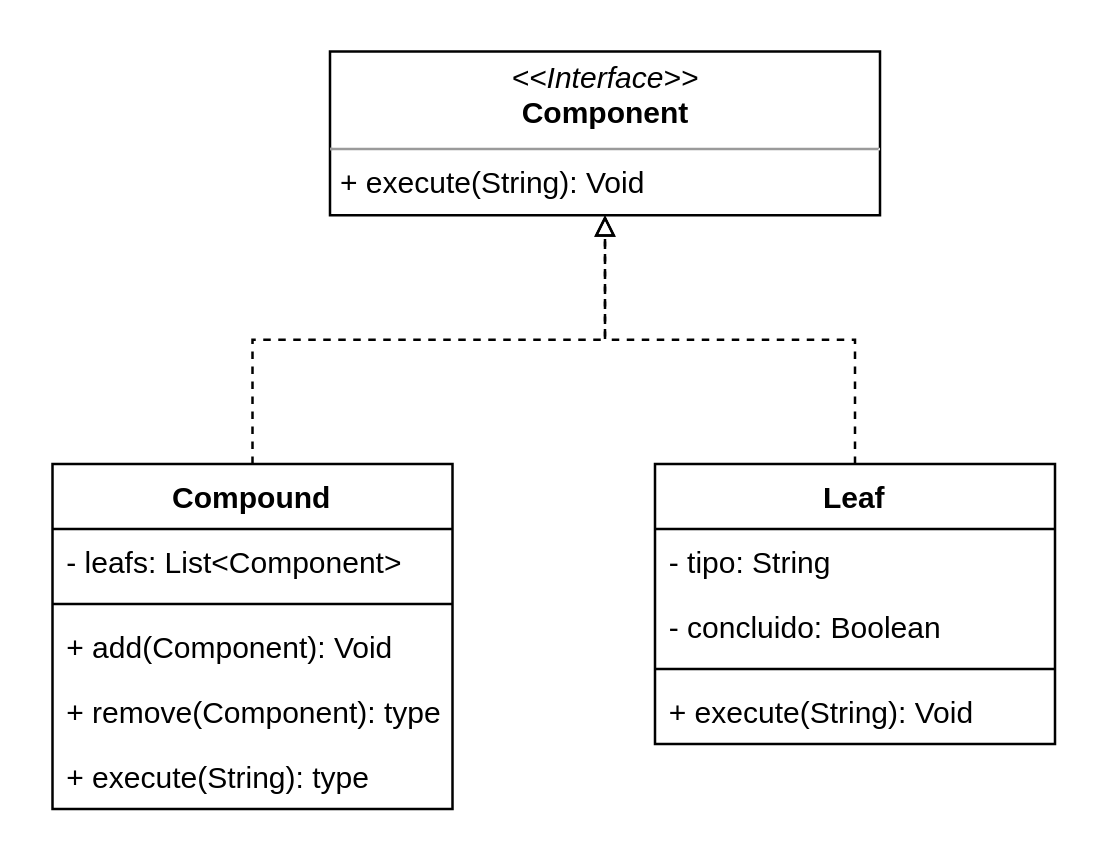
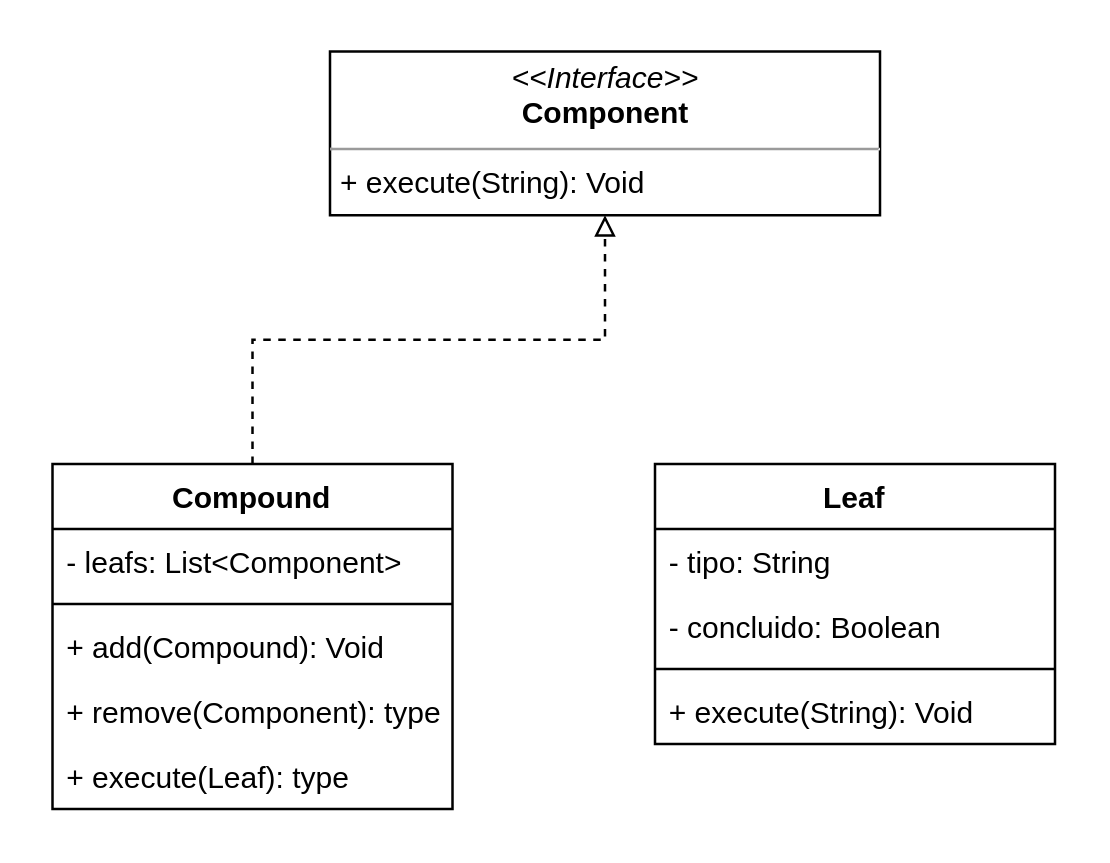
- <mxCell id="10" style="edgeStyle=orthogonalEdgeStyle;rounded=0;orthogonalLoop=1;jettySize=auto;html=1;entryX=0.5;entryY=1;entryDx=0;entryDy=0;dashed=1;endArrow=block;endFill=0;exitX=0.5;exitY=0;exitDx=0;exitDy=0;" edge="1" parent="1" source="11" target="9"><mxGeometry relative="1" as="geometry" /></mxCell>
- <mxCell id="6" value="+ add(Component): Void" style="text;strokeColor=none;fillColor=none;align=left;verticalAlign=top;spacingLeft=4;spacingRight=4;overflow=hidden;rotatable=0;points=[[0,0.5],[1,0.5]];portConstraint=eastwest;" vertex="1" parent="3"><mxGeometry y="60" width="160" height="26" as="geometry" /></mxCell>
+ <mxCell id="6" value="+ add(Compound): Void" style="text;strokeColor=none;fillColor=none;align=left;verticalAlign=top;spacingLeft=4;spacingRight=4;overflow=hidden;rotatable=0;points=[[0,0.5],[1,0.5]];portConstraint=eastwest;" vertex="1" parent="3"><mxGeometry y="60" width="160" height="26" as="geometry" /></mxCell>
- <mxCell id="8" value="+ execute(String): type" style="text;strokeColor=none;fillColor=none;align=left;verticalAlign=top;spacingLeft=4;spacingRight=4;overflow=hidden;rotatable=0;points=[[0,0.5],[1,0.5]];portConstraint=eastwest;" parent="3" vertex="1"><mxGeometry y="112" width="160" height="26" as="geometry" /></mxCell>
+ <mxCell id="8" value="+ execute(Leaf): type" style="text;strokeColor=none;fillColor=none;align=left;verticalAlign=top;spacingLeft=4;spacingRight=4;overflow=hidden;rotatable=0;points=[[0,0.5],[1,0.5]];portConstraint=eastwest;" parent="3" vertex="1"><mxGeometry y="112" width="160" height="26" as="geometry" /></mxCell>
